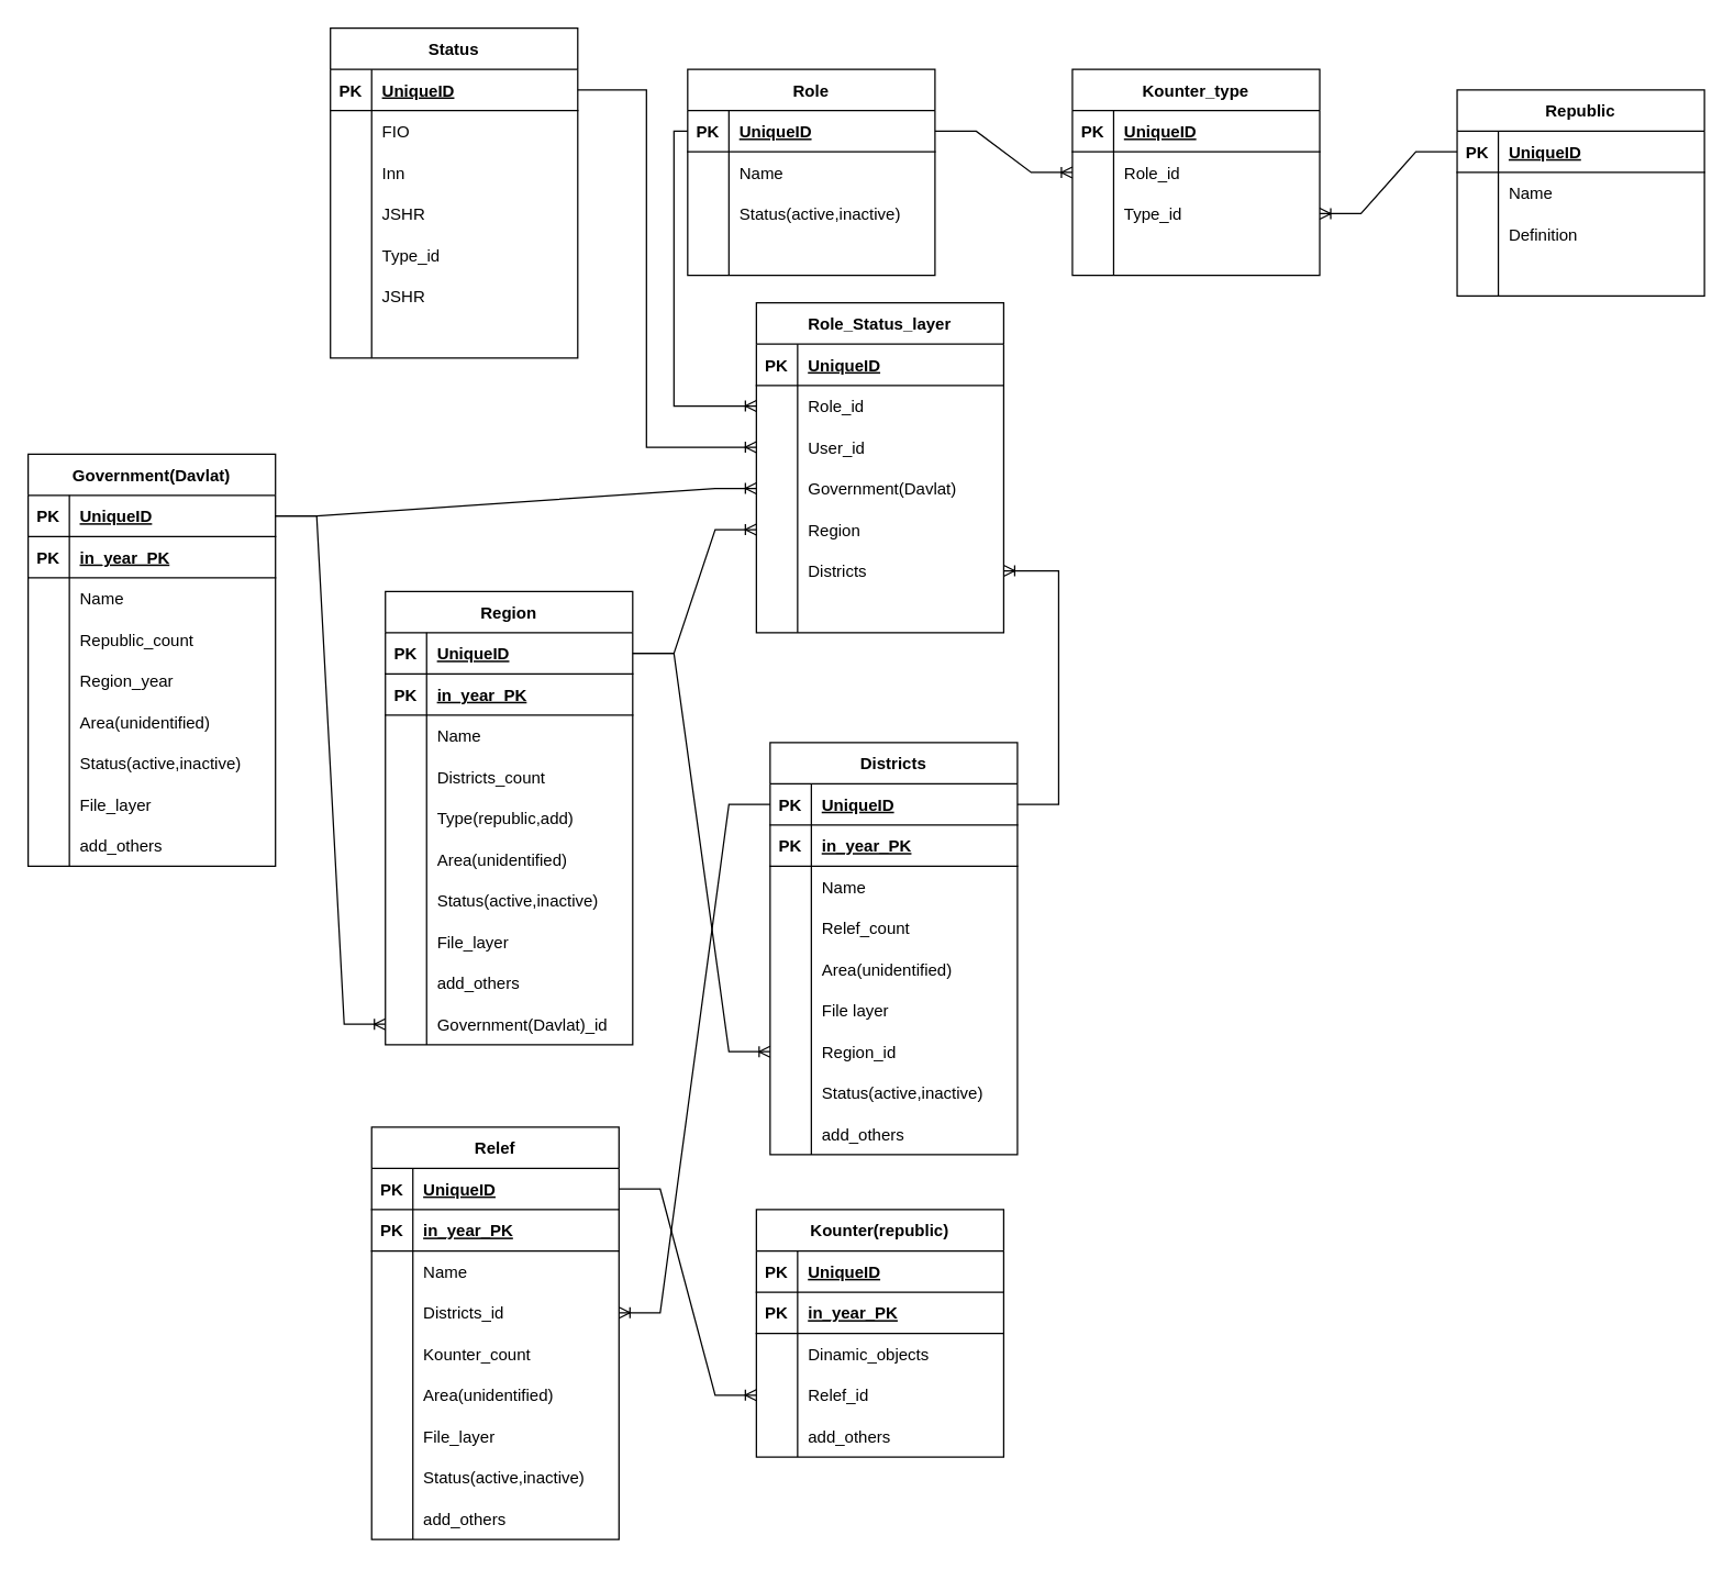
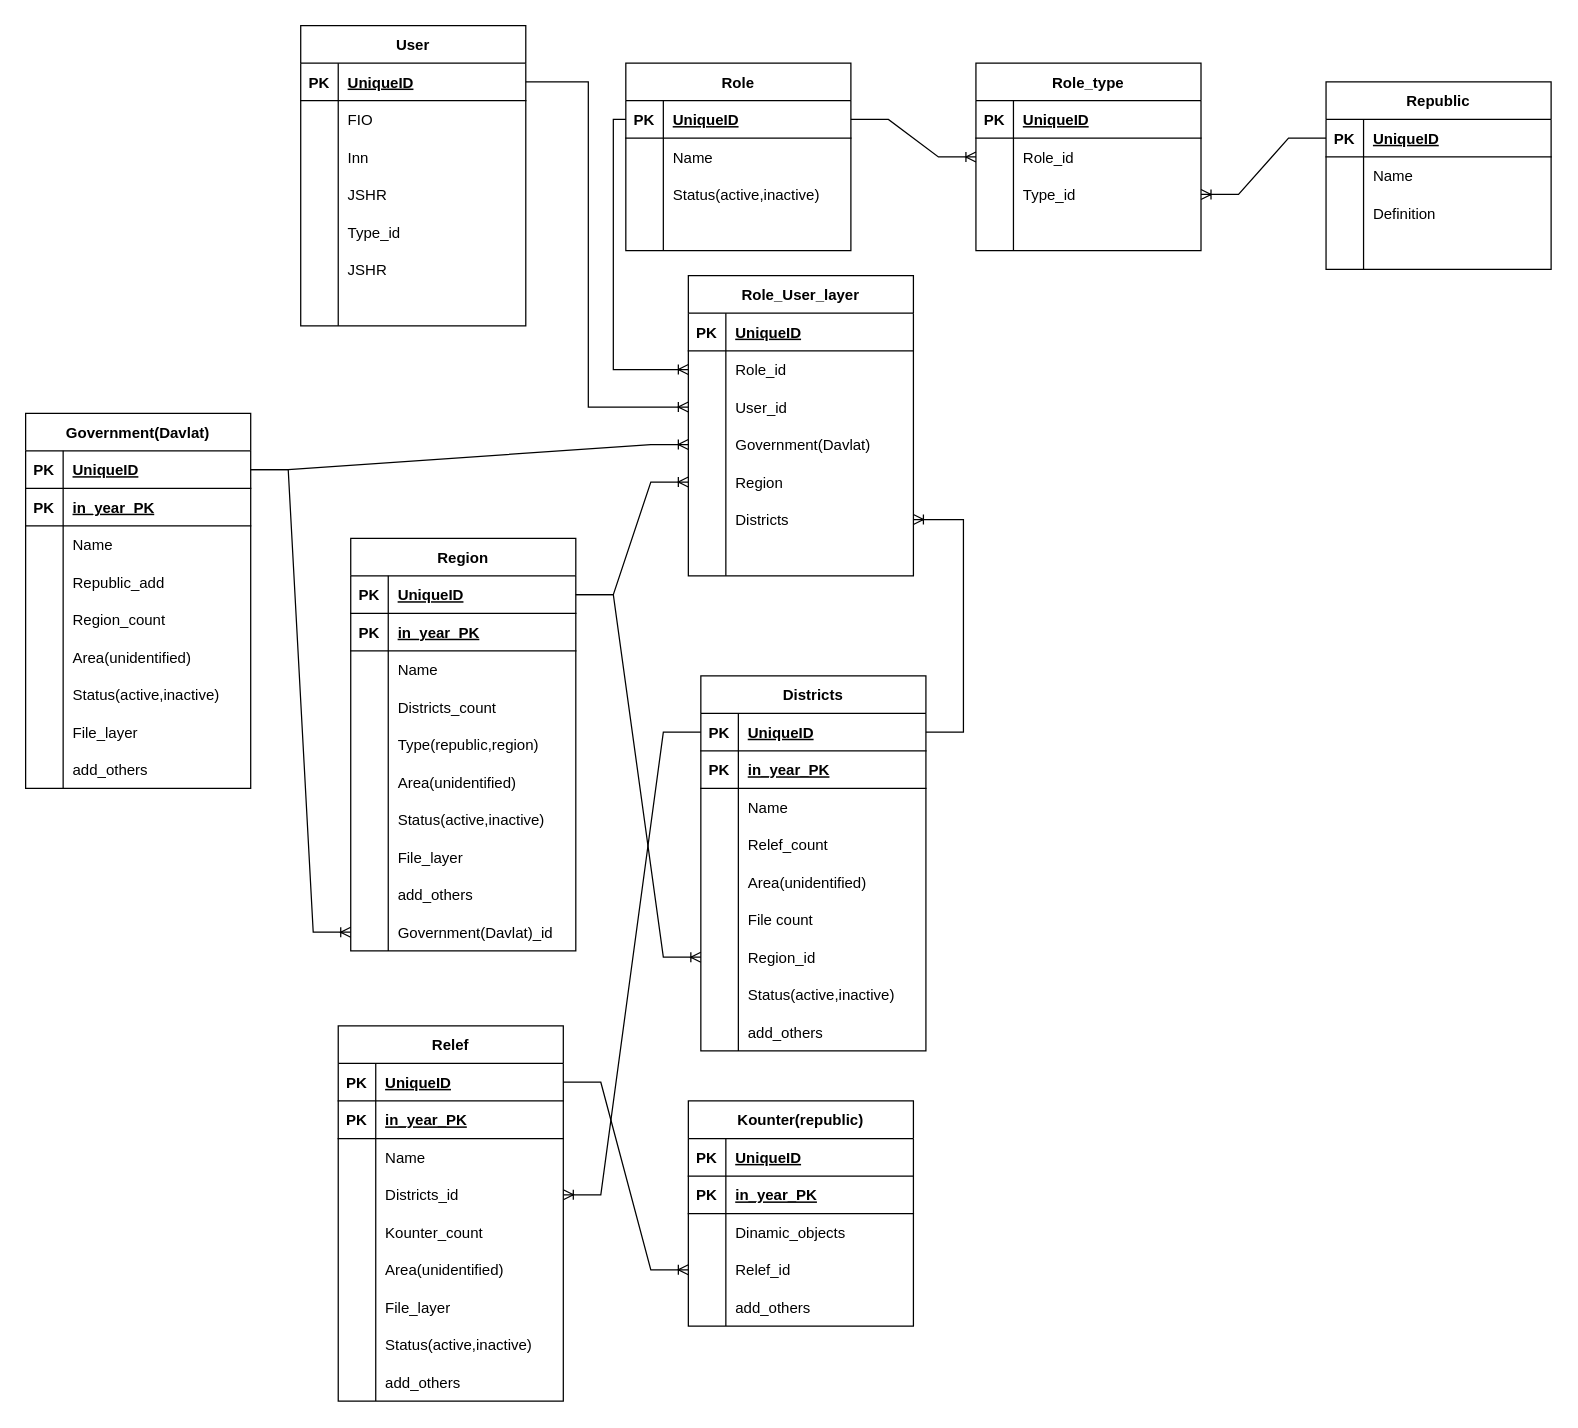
- <mxCell id="2" value="Status" style="shape=table;startSize=30;container=1;collapsible=1;childLayout=tableLayout;fixedRows=1;rowLines=0;fontStyle=1;align=center;resizeLast=1;" vertex="1" parent="1"><mxGeometry x="240" y="20" width="180" height="240" as="geometry" /></mxCell>
+ <mxCell id="2" value="User" style="shape=table;startSize=30;container=1;collapsible=1;childLayout=tableLayout;fixedRows=1;rowLines=0;fontStyle=1;align=center;resizeLast=1;" vertex="1" parent="1"><mxGeometry x="240" y="20" width="180" height="240" as="geometry" /></mxCell>
- <mxCell id="137" value="Kounter_type" style="shape=table;startSize=30;container=1;collapsible=1;childLayout=tableLayout;fixedRows=1;rowLines=0;fontStyle=1;align=center;resizeLast=1;" vertex="1" parent="1"><mxGeometry x="780" y="50" width="180" height="150" as="geometry" /></mxCell>
+ <mxCell id="137" value="Role_type" style="shape=table;startSize=30;container=1;collapsible=1;childLayout=tableLayout;fixedRows=1;rowLines=0;fontStyle=1;align=center;resizeLast=1;" vertex="1" parent="1"><mxGeometry x="780" y="50" width="180" height="150" as="geometry" /></mxCell>
- <mxCell id="153" value="Role_Status_layer" style="shape=table;startSize=30;container=1;collapsible=1;childLayout=tableLayout;fixedRows=1;rowLines=0;fontStyle=1;align=center;resizeLast=1;" vertex="1" parent="1"><mxGeometry x="550" y="220" width="180" height="240" as="geometry" /></mxCell>
+ <mxCell id="153" value="Role_User_layer" style="shape=table;startSize=30;container=1;collapsible=1;childLayout=tableLayout;fixedRows=1;rowLines=0;fontStyle=1;align=center;resizeLast=1;" vertex="1" parent="1"><mxGeometry x="550" y="220" width="180" height="240" as="geometry" /></mxCell>
- <mxCell id="49" value="Republic_count" style="shape=partialRectangle;connectable=0;fillColor=none;top=0;left=0;bottom=0;right=0;align=left;spacingLeft=6;overflow=hidden;" vertex="1" parent="47"><mxGeometry x="30" width="150" height="30" as="geometry"><mxRectangle width="150" height="30" as="alternateBounds" /></mxGeometry></mxCell>
+ <mxCell id="49" value="Republic_add" style="shape=partialRectangle;connectable=0;fillColor=none;top=0;left=0;bottom=0;right=0;align=left;spacingLeft=6;overflow=hidden;" vertex="1" parent="47"><mxGeometry x="30" width="150" height="30" as="geometry"><mxRectangle width="150" height="30" as="alternateBounds" /></mxGeometry></mxCell>
- <mxCell id="52" value="Region_year" style="shape=partialRectangle;connectable=0;fillColor=none;top=0;left=0;bottom=0;right=0;align=left;spacingLeft=6;overflow=hidden;" vertex="1" parent="50"><mxGeometry x="30" width="150" height="30" as="geometry"><mxRectangle width="150" height="30" as="alternateBounds" /></mxGeometry></mxCell>
+ <mxCell id="52" value="Region_count" style="shape=partialRectangle;connectable=0;fillColor=none;top=0;left=0;bottom=0;right=0;align=left;spacingLeft=6;overflow=hidden;" vertex="1" parent="50"><mxGeometry x="30" width="150" height="30" as="geometry"><mxRectangle width="150" height="30" as="alternateBounds" /></mxGeometry></mxCell>
- <mxCell id="80" value="Type(republic,add)" style="shape=partialRectangle;connectable=0;fillColor=none;top=0;left=0;bottom=0;right=0;align=left;spacingLeft=6;overflow=hidden;" vertex="1" parent="78"><mxGeometry x="30" width="150" height="30" as="geometry"><mxRectangle width="150" height="30" as="alternateBounds" /></mxGeometry></mxCell>
+ <mxCell id="80" value="Type(republic,region)" style="shape=partialRectangle;connectable=0;fillColor=none;top=0;left=0;bottom=0;right=0;align=left;spacingLeft=6;overflow=hidden;" vertex="1" parent="78"><mxGeometry x="30" width="150" height="30" as="geometry"><mxRectangle width="150" height="30" as="alternateBounds" /></mxGeometry></mxCell>
- <mxCell id="114" value="File layer" style="shape=partialRectangle;connectable=0;fillColor=none;top=0;left=0;bottom=0;right=0;align=left;spacingLeft=6;overflow=hidden;" vertex="1" parent="112"><mxGeometry x="30" width="150" height="30" as="geometry"><mxRectangle width="150" height="30" as="alternateBounds" /></mxGeometry></mxCell>
+ <mxCell id="114" value="File count" style="shape=partialRectangle;connectable=0;fillColor=none;top=0;left=0;bottom=0;right=0;align=left;spacingLeft=6;overflow=hidden;" vertex="1" parent="112"><mxGeometry x="30" width="150" height="30" as="geometry"><mxRectangle width="150" height="30" as="alternateBounds" /></mxGeometry></mxCell>
